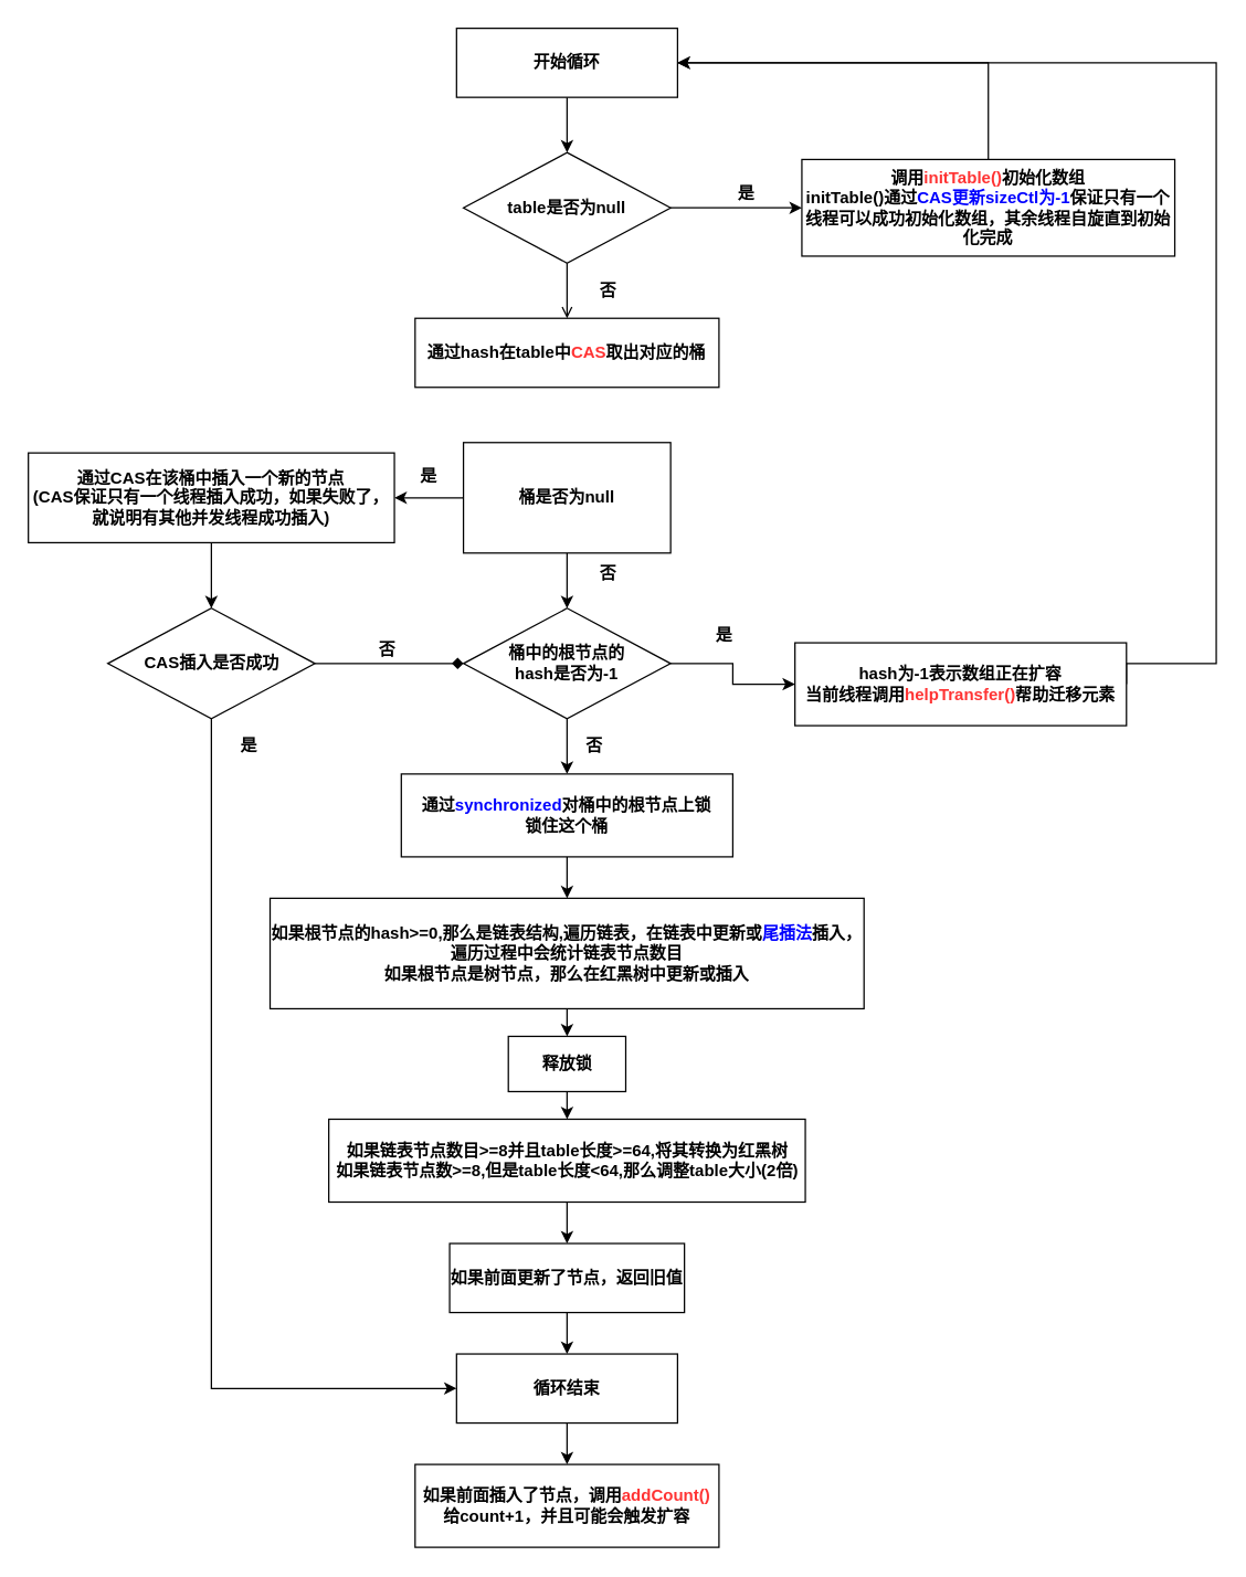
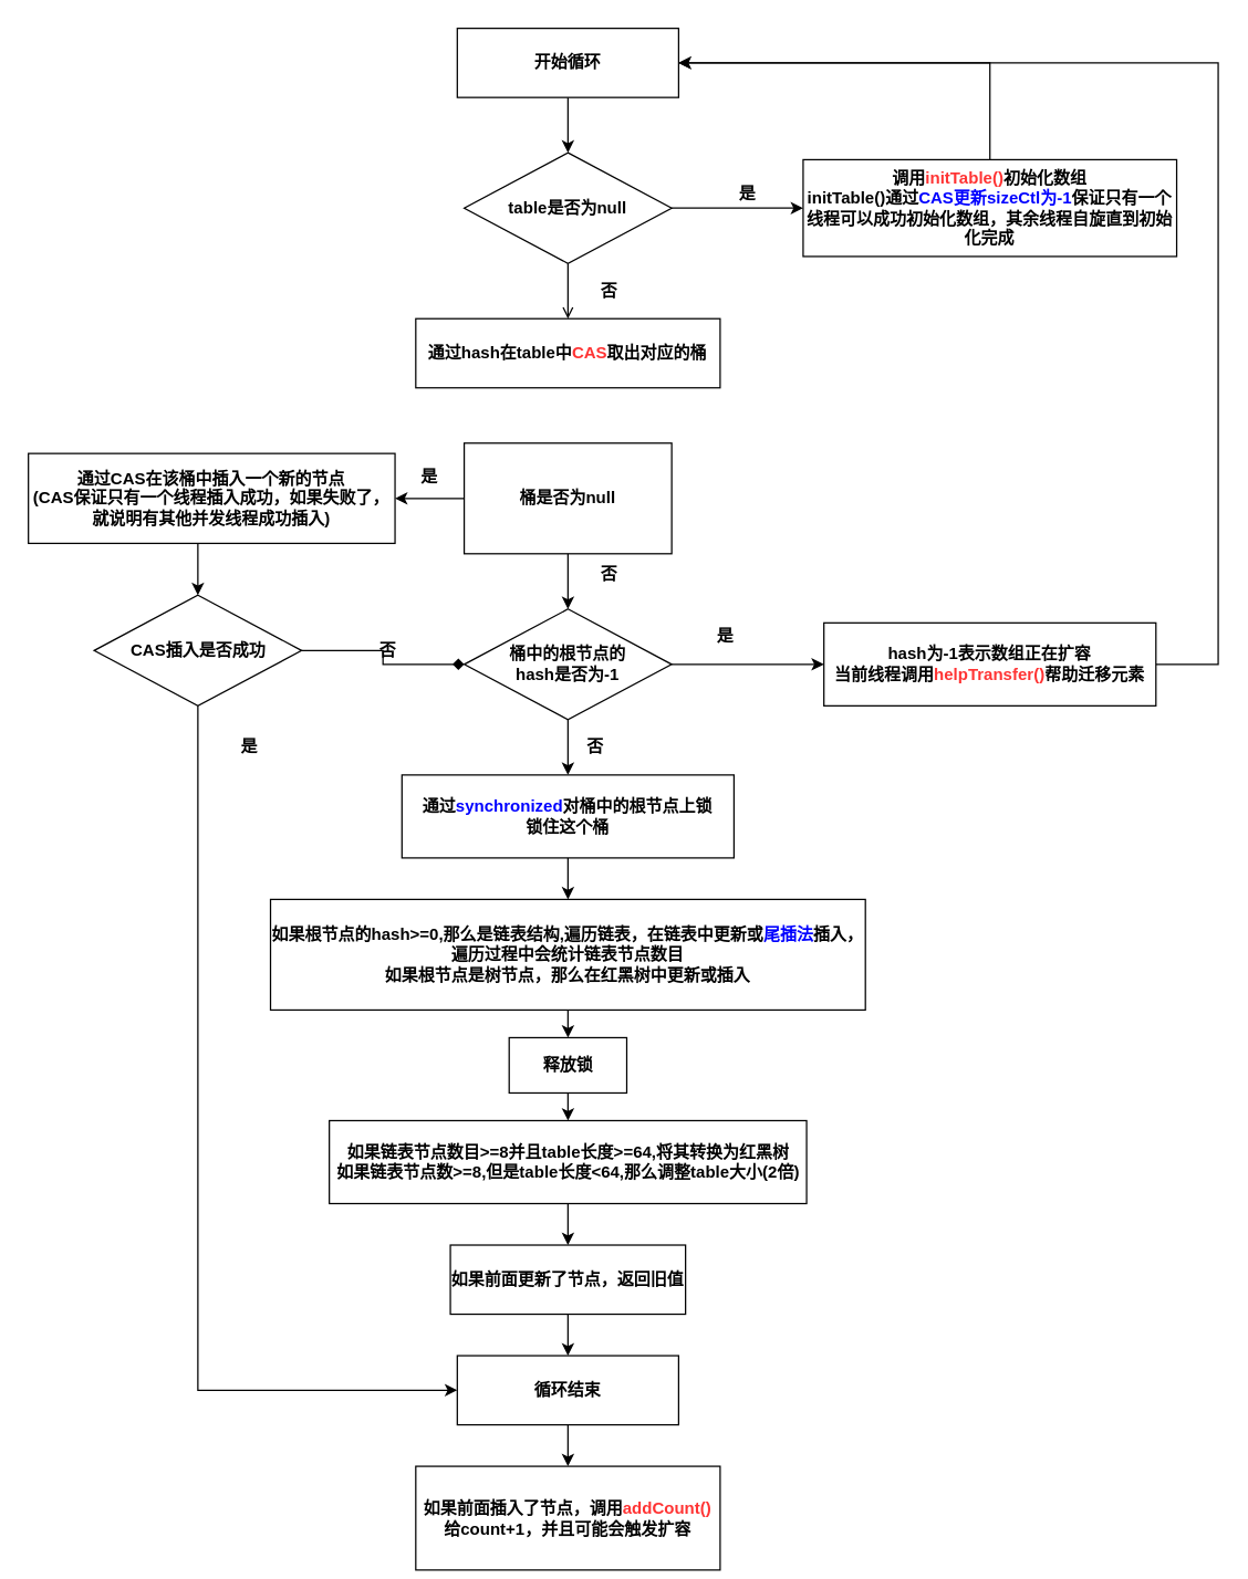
- <mxCell id="21" value="&lt;b&gt;CAS插入是否成功&lt;/b&gt;" style="rhombus;whiteSpace=wrap;html=1;" parent="1" vertex="1"><mxGeometry x="77.5" y="440" width="150" height="80" as="geometry" /></mxCell>
+ <mxCell id="21" value="&lt;b&gt;CAS插入是否成功&lt;/b&gt;" style="rhombus;whiteSpace=wrap;html=1;" parent="1" vertex="1"><mxGeometry x="67.5" y="430" width="150" height="80" as="geometry" /></mxCell>
- <mxCell id="29" value="&lt;b&gt;hash为-1表示数组正在扩容&lt;br&gt;当前线程调用&lt;font color=&quot;#ff3333&quot;&gt;helpTransfer()&lt;/font&gt;帮助迁移元素&lt;/b&gt;" style="rounded=0;whiteSpace=wrap;html=1;" parent="1" vertex="1"><mxGeometry x="575" y="465" width="240" height="60" as="geometry" /></mxCell>
+ <mxCell id="29" value="&lt;b&gt;hash为-1表示数组正在扩容&lt;br&gt;当前线程调用&lt;font color=&quot;#ff3333&quot;&gt;helpTransfer()&lt;/font&gt;帮助迁移元素&lt;/b&gt;" style="rounded=0;whiteSpace=wrap;html=1;" parent="1" vertex="1"><mxGeometry x="595" y="450" width="240" height="60" as="geometry" /></mxCell>
- <mxCell id="41" value="&lt;b&gt;如果前面插入了节点，调用&lt;font color=&quot;#ff3333&quot;&gt;addCount()&lt;/font&gt;&lt;br&gt;给count+1，并且可能会触发扩容&lt;br&gt;&lt;/b&gt;" style="rounded=0;whiteSpace=wrap;html=1;" parent="1" vertex="1"><mxGeometry x="300" y="1060" width="220" height="60" as="geometry" /></mxCell>
+ <mxCell id="41" value="&lt;b&gt;如果前面插入了节点，调用&lt;font color=&quot;#ff3333&quot;&gt;addCount()&lt;/font&gt;&lt;br&gt;给count+1，并且可能会触发扩容&lt;br&gt;&lt;/b&gt;" style="rounded=0;whiteSpace=wrap;html=1;" parent="1" vertex="1"><mxGeometry x="300" y="1060" width="220" height="75" as="geometry" /></mxCell>
